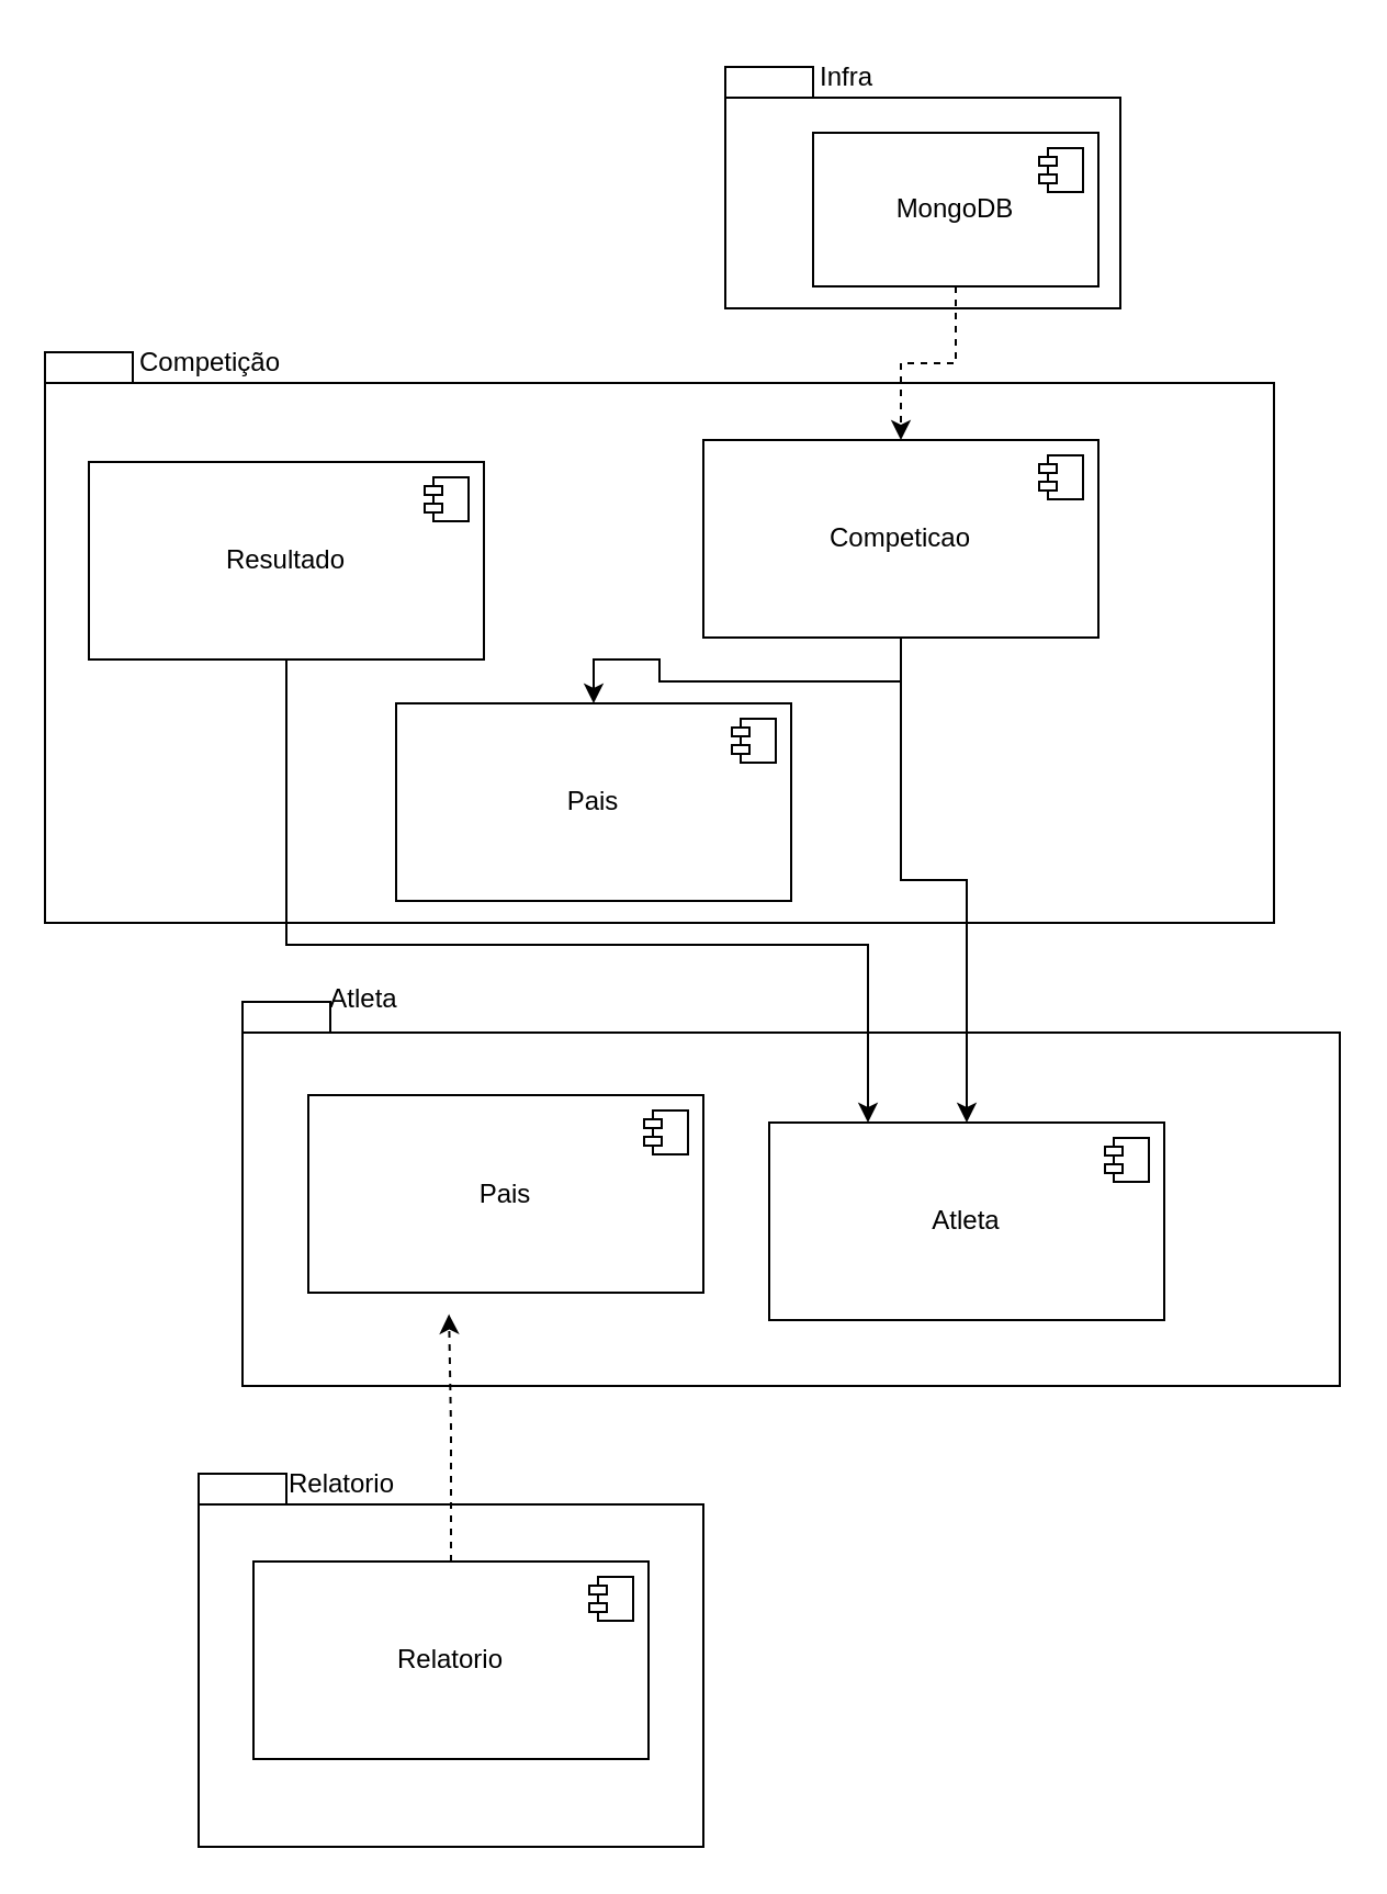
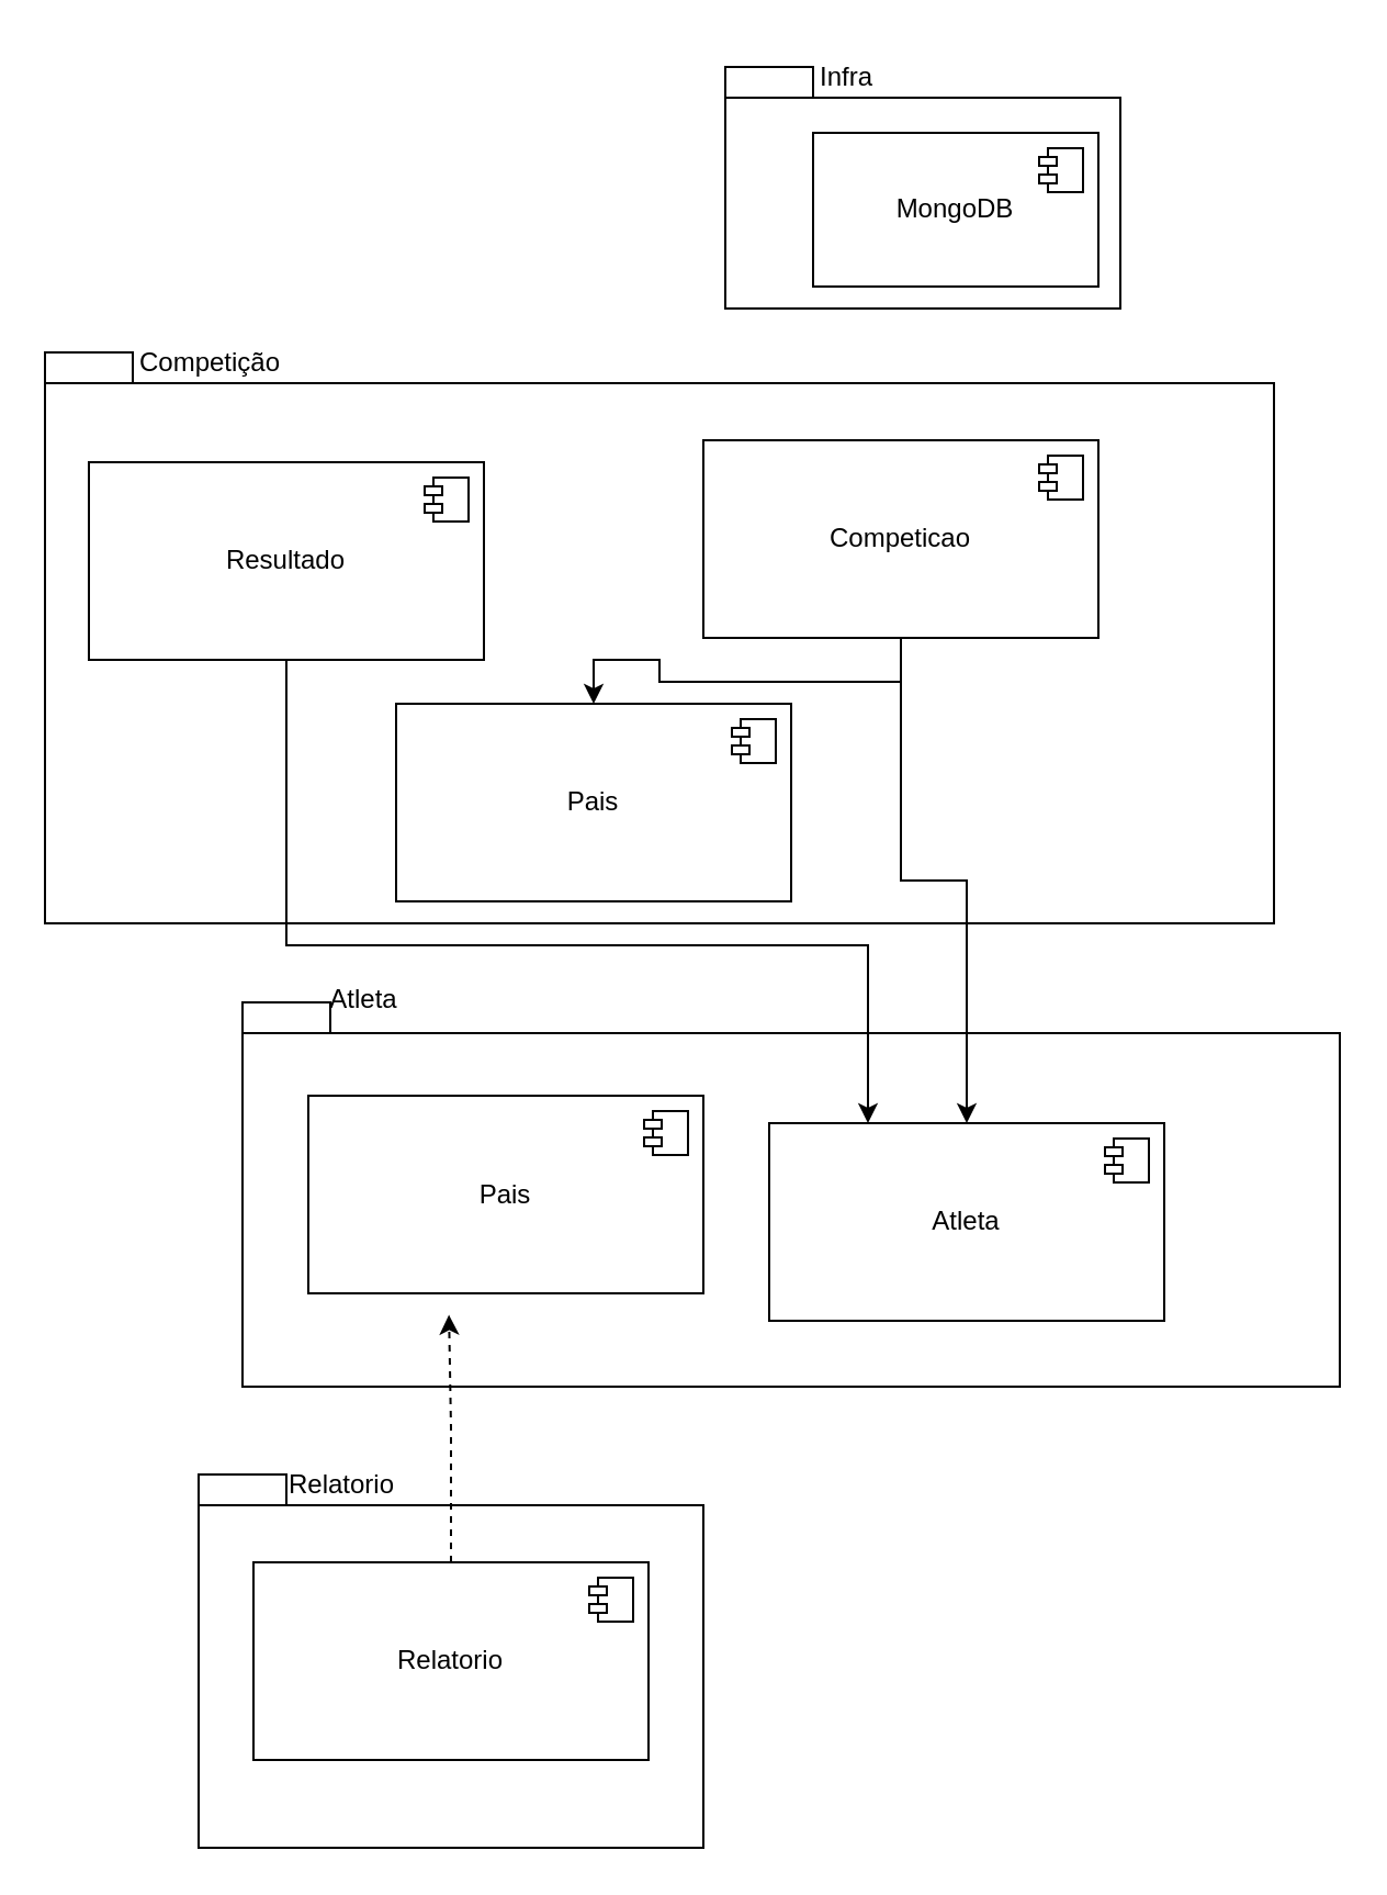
- <mxCell id="5" style="edgeStyle=orthogonalEdgeStyle;rounded=0;orthogonalLoop=1;jettySize=auto;html=1;entryX=0.5;entryY=0;entryDx=0;entryDy=0;dashed=1;" edge="1" parent="1" source="6" target="10"><mxGeometry relative="1" as="geometry" /></mxCell>
